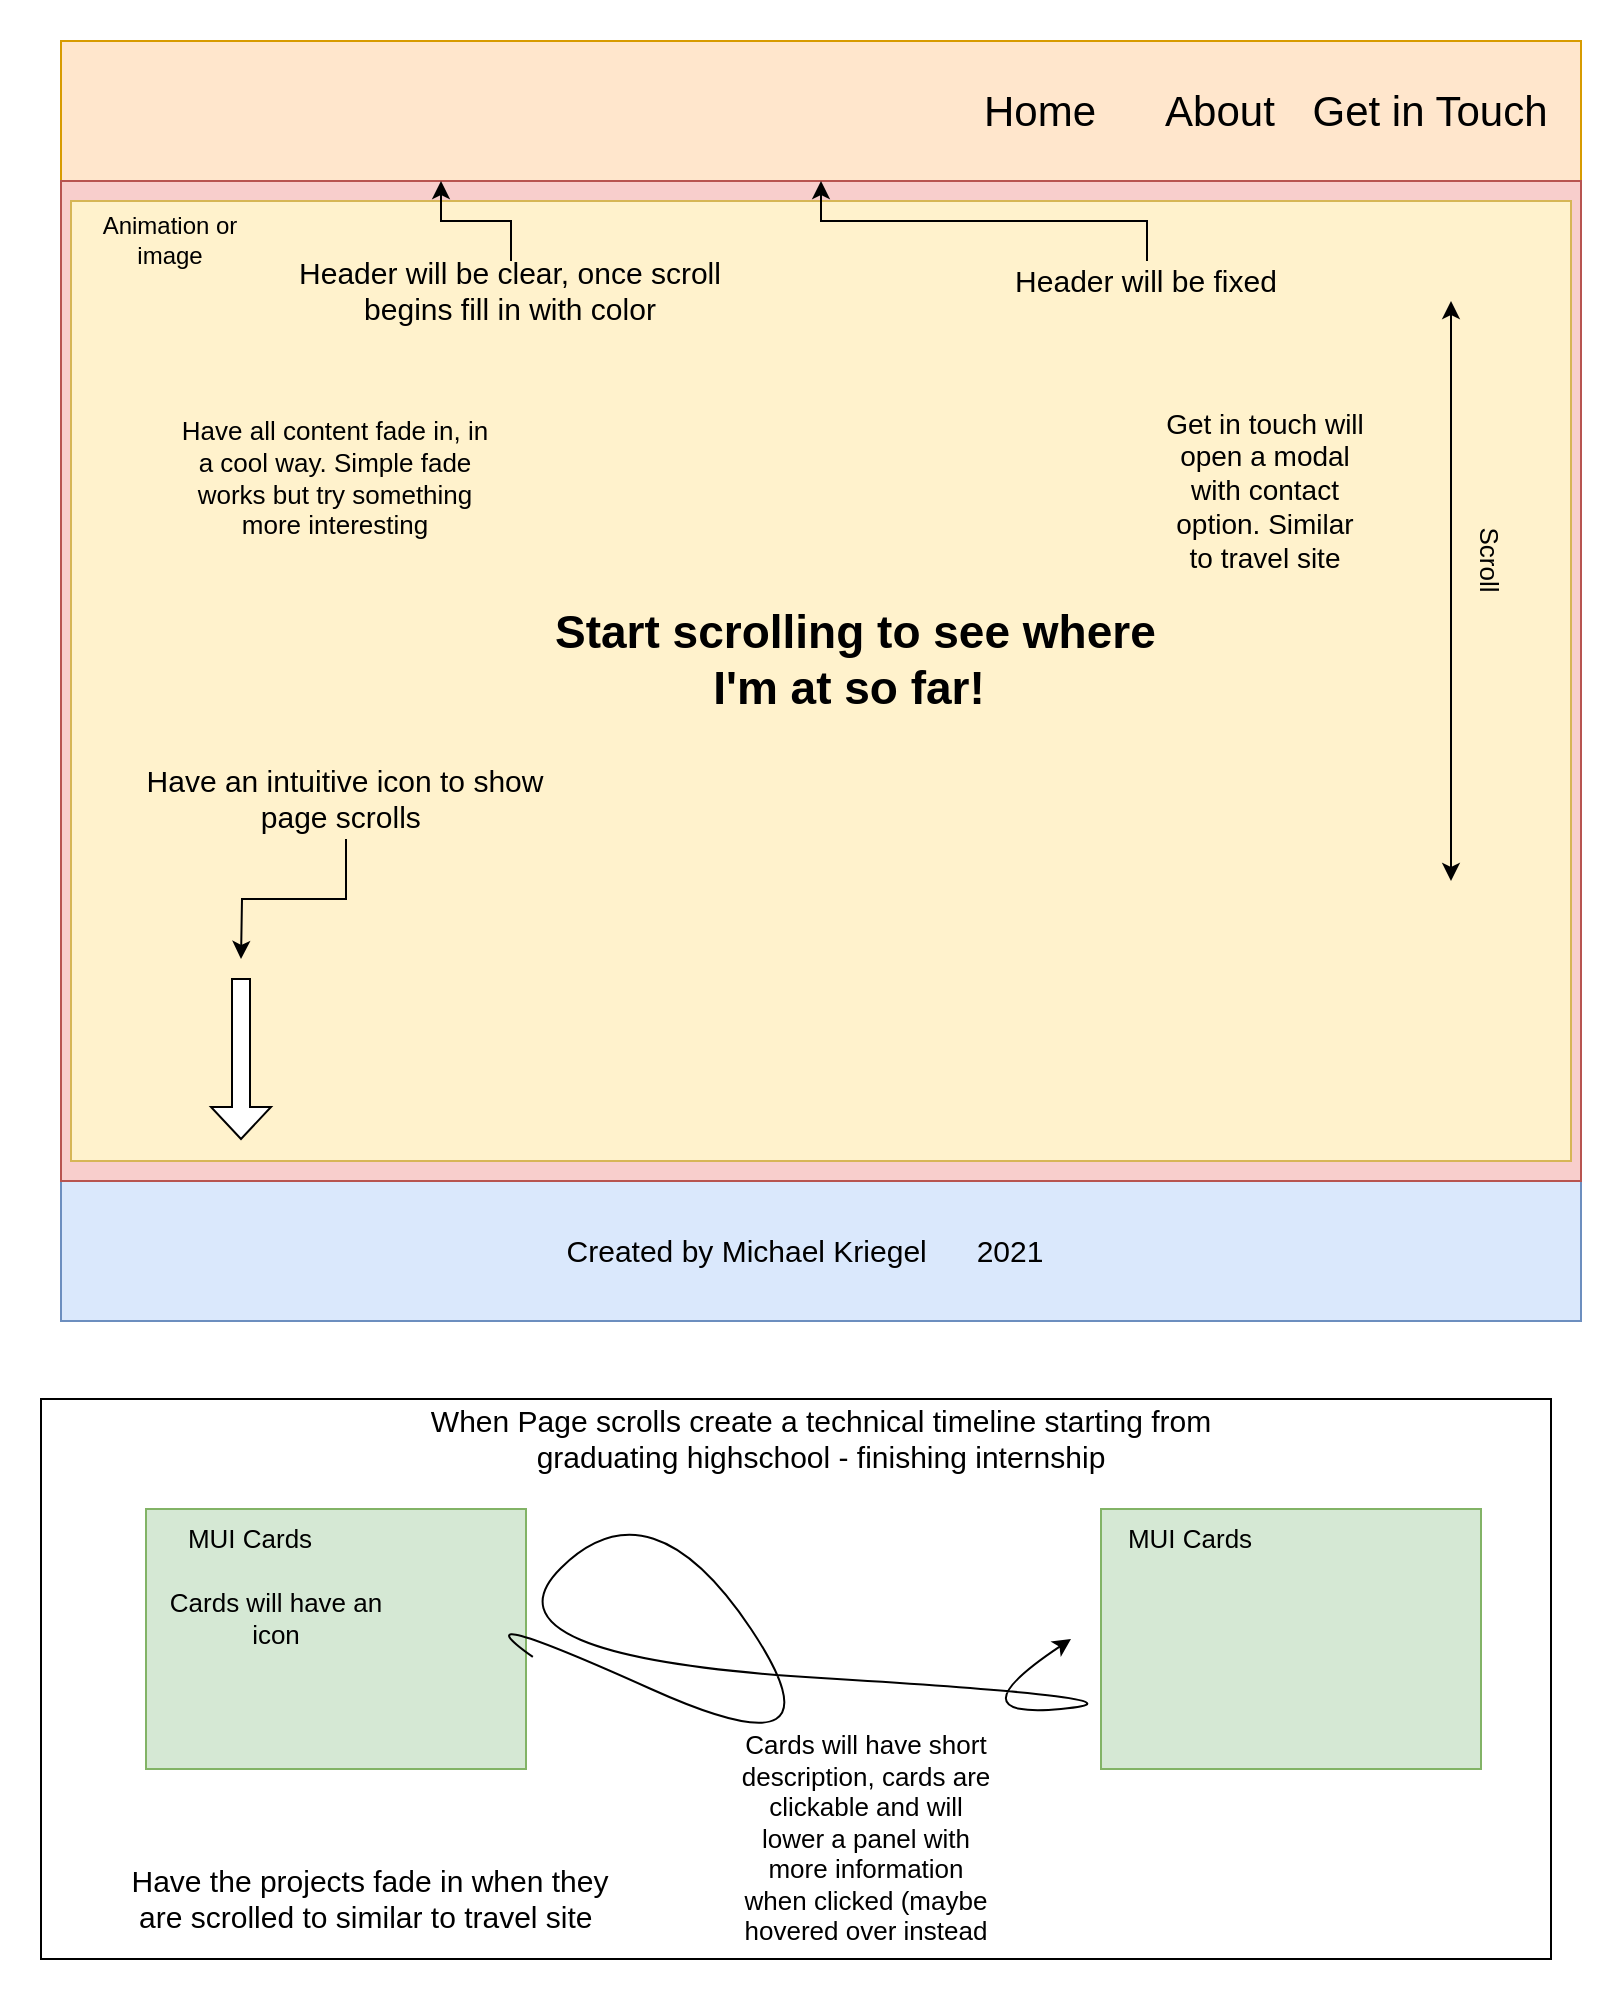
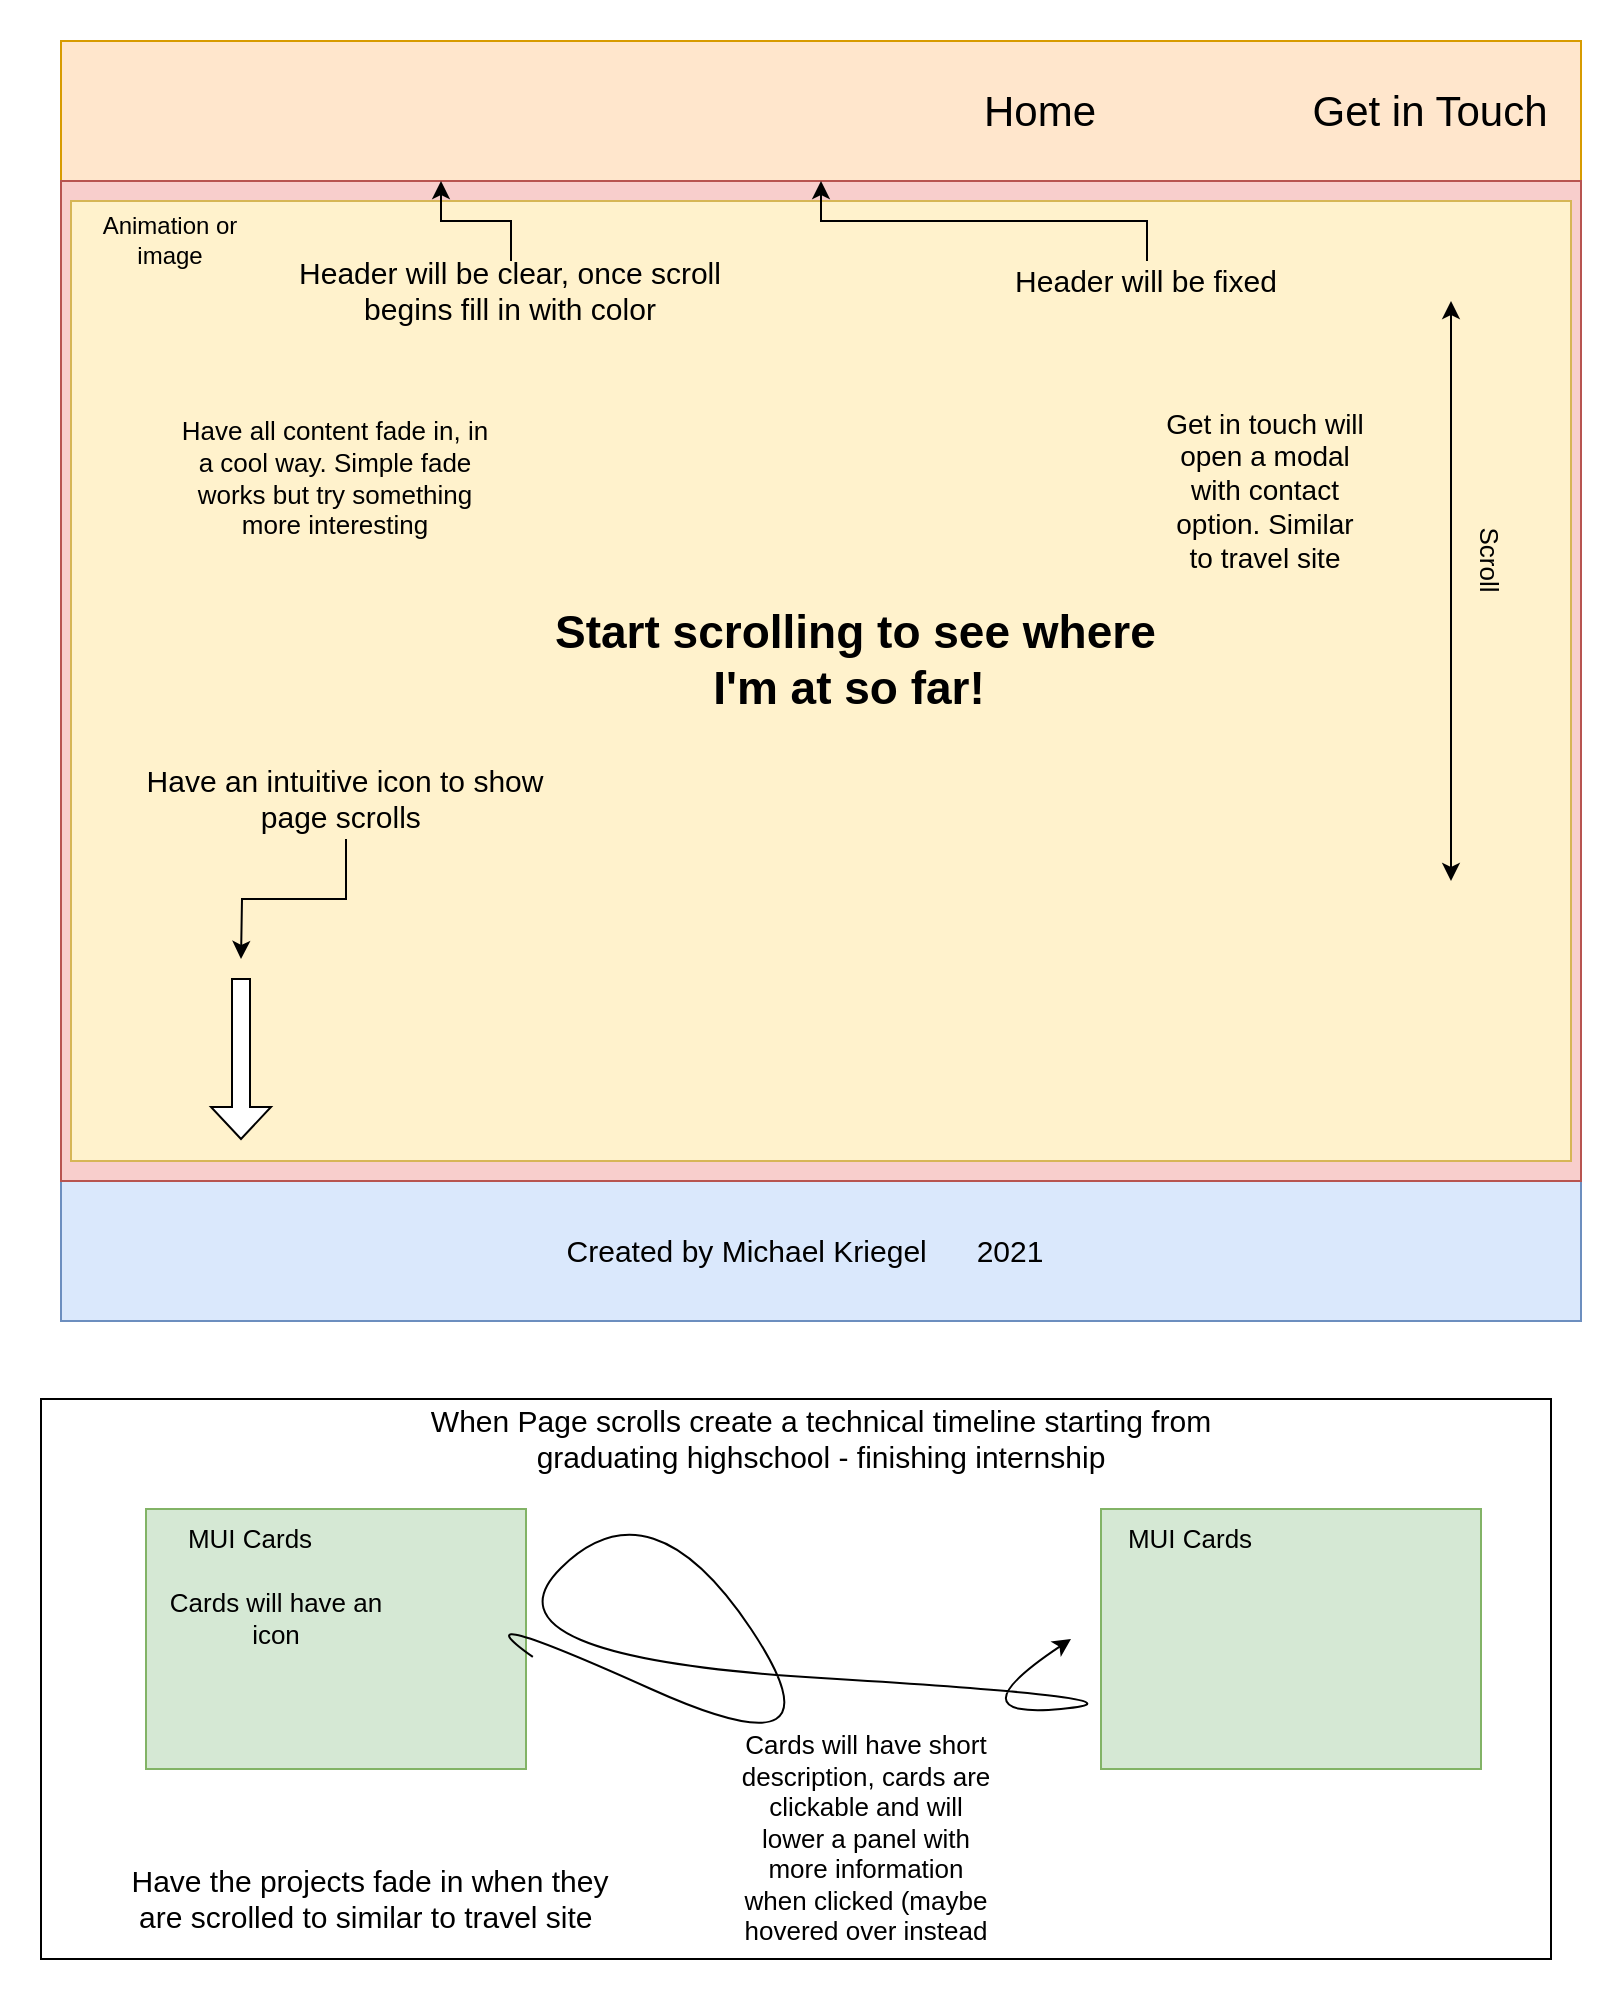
- <mxCell id="25" value="&lt;font style=&quot;font-size: 21px&quot;&gt;About&lt;/font&gt;" style="text;html=1;strokeColor=none;fillColor=none;align=center;verticalAlign=middle;whiteSpace=wrap;rounded=0;" vertex="1" parent="1"><mxGeometry x="580" y="45" width="60" height="20" as="geometry" /></mxCell>
